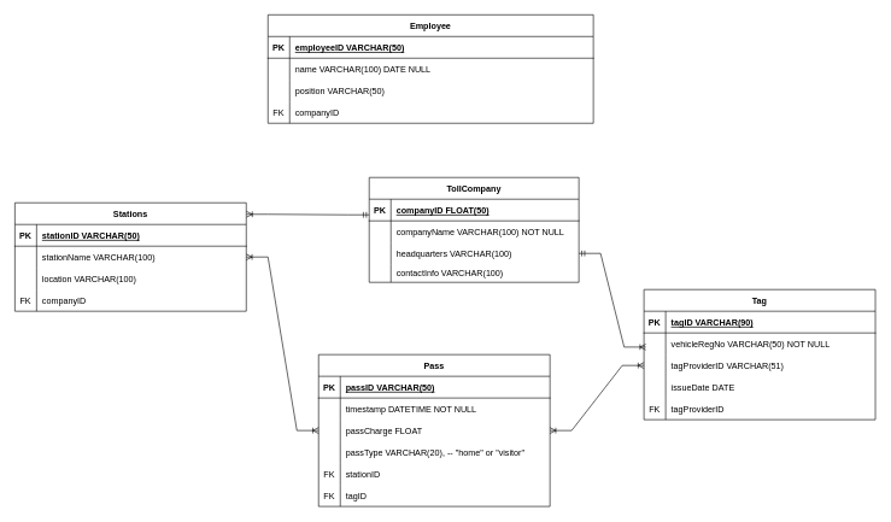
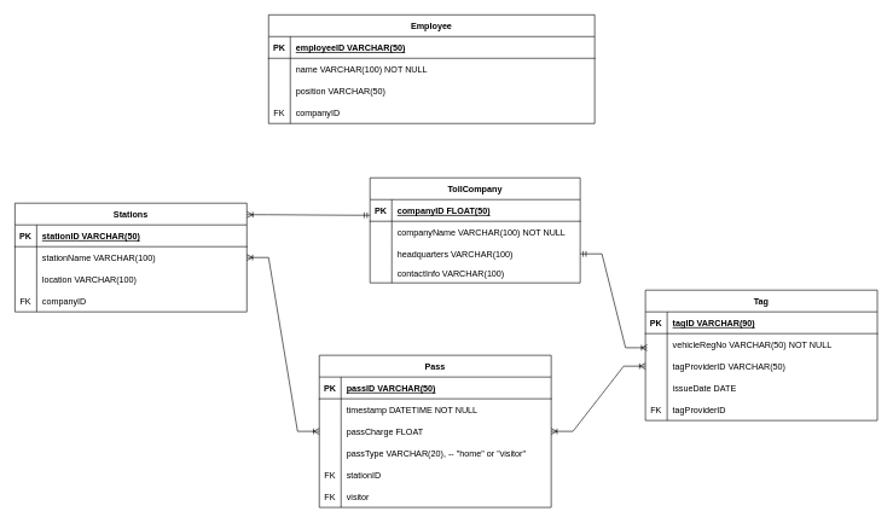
- <mxCell id="21" value="name VARCHAR(100) DATE NULL" style="shape=partialRectangle;overflow=hidden;connectable=0;fillColor=none;align=left;strokeColor=inherit;top=0;left=0;bottom=0;right=0;spacingLeft=6;" vertex="1" parent="19"><mxGeometry x="30" width="420" height="30" as="geometry"><mxRectangle width="420" height="30" as="alternateBounds" /></mxGeometry></mxCell>
+ <mxCell id="21" value="name VARCHAR(100) NOT NULL" style="shape=partialRectangle;overflow=hidden;connectable=0;fillColor=none;align=left;strokeColor=inherit;top=0;left=0;bottom=0;right=0;spacingLeft=6;" vertex="1" parent="19"><mxGeometry x="30" width="420" height="30" as="geometry"><mxRectangle width="420" height="30" as="alternateBounds" /></mxGeometry></mxCell>
- <mxCell id="50" value="tagProviderID VARCHAR(51)" style="shape=partialRectangle;overflow=hidden;connectable=0;fillColor=none;align=left;strokeColor=inherit;top=0;left=0;bottom=0;right=0;spacingLeft=6;" vertex="1" parent="48"><mxGeometry x="30" width="290" height="30" as="geometry"><mxRectangle width="290" height="30" as="alternateBounds" /></mxGeometry></mxCell>
+ <mxCell id="50" value="tagProviderID VARCHAR(50)" style="shape=partialRectangle;overflow=hidden;connectable=0;fillColor=none;align=left;strokeColor=inherit;top=0;left=0;bottom=0;right=0;spacingLeft=6;" vertex="1" parent="48"><mxGeometry x="30" width="290" height="30" as="geometry"><mxRectangle width="290" height="30" as="alternateBounds" /></mxGeometry></mxCell>
- <mxCell id="75" value="tagID" style="shape=partialRectangle;overflow=hidden;connectable=0;fillColor=none;align=left;strokeColor=inherit;top=0;left=0;bottom=0;right=0;spacingLeft=6;" vertex="1" parent="73"><mxGeometry x="30" width="290" height="30" as="geometry"><mxRectangle width="290" height="30" as="alternateBounds" /></mxGeometry></mxCell>
+ <mxCell id="75" value="visitor" style="shape=partialRectangle;overflow=hidden;connectable=0;fillColor=none;align=left;strokeColor=inherit;top=0;left=0;bottom=0;right=0;spacingLeft=6;" vertex="1" parent="73"><mxGeometry x="30" width="290" height="30" as="geometry"><mxRectangle width="290" height="30" as="alternateBounds" /></mxGeometry></mxCell>
